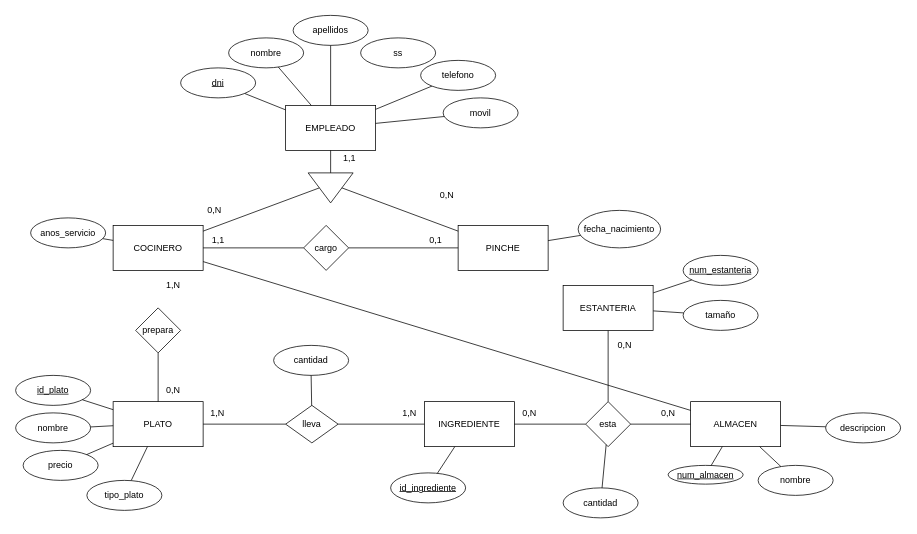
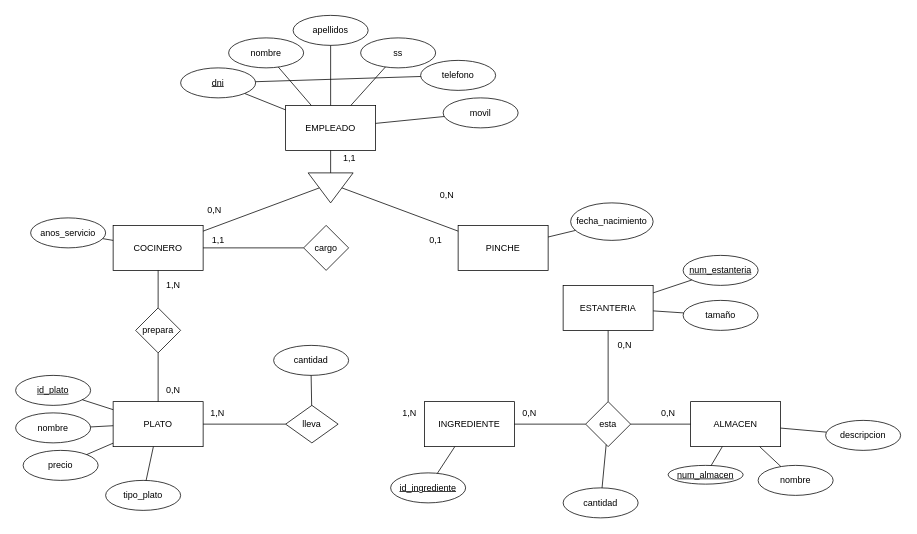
+ <mxCell id="17" value="" style="endArrow=none;html=1;rounded=0;" edge="1" parent="1" source="11" target="2"><mxGeometry relative="1" as="geometry"><mxPoint x="390" y="410" as="sourcePoint" /><mxPoint x="550" y="410" as="targetPoint" /></mxGeometry></mxCell>
- <mxCell id="18" value="" style="endArrow=none;html=1;rounded=0;" edge="1" parent="1" source="12" target="2"><mxGeometry relative="1" as="geometry"><mxPoint x="390" y="410" as="sourcePoint" /><mxPoint x="550" y="410" as="targetPoint" /></mxGeometry></mxCell>
+ <mxCell id="18" value="" style="endArrow=none;html=1;rounded=0;" edge="1" parent="1" source="12" target="10"><mxGeometry relative="1" as="geometry"><mxPoint x="390" y="410" as="sourcePoint" /><mxPoint x="550" y="410" as="targetPoint" /></mxGeometry></mxCell>
- <mxCell id="26" value="fecha_nacimiento" style="ellipse;whiteSpace=wrap;html=1;align=center;" vertex="1" parent="1"><mxGeometry x="770" y="280" width="110" height="50" as="geometry" /></mxCell>
+ <mxCell id="26" value="fecha_nacimiento" style="ellipse;whiteSpace=wrap;html=1;align=center;" vertex="1" parent="1"><mxGeometry x="760" y="270" width="110" height="50" as="geometry" /></mxCell>
- <mxCell id="39" value="" style="endArrow=none;html=1;rounded=0;" edge="1" parent="1" source="38" target="4"><mxGeometry relative="1" as="geometry"><mxPoint x="480" y="410" as="sourcePoint" /><mxPoint x="640" y="410" as="targetPoint" /></mxGeometry></mxCell>
- <mxCell id="44" value="" style="endArrow=none;html=1;rounded=0;" edge="1" parent="1" source="3" target="7"><mxGeometry relative="1" as="geometry"><mxPoint x="480" y="500" as="sourcePoint" /><mxPoint x="640" y="500" as="targetPoint" /></mxGeometry></mxCell>
+ <mxCell id="44" value="" style="endArrow=none;html=1;rounded=0;" edge="1" parent="1" source="3" target="37"><mxGeometry relative="1" as="geometry"><mxPoint x="480" y="500" as="sourcePoint" /><mxPoint x="640" y="500" as="targetPoint" /></mxGeometry></mxCell>
- <mxCell id="35" value="" style="endArrow=none;html=1;rounded=0;" edge="1" parent="1" source="34" target="6"><mxGeometry relative="1" as="geometry"><mxPoint x="430" y="380" as="sourcePoint" /><mxPoint x="590" y="380" as="targetPoint" /></mxGeometry></mxCell>
- <mxCell id="65" value="descripcion" style="ellipse;whiteSpace=wrap;html=1;align=center;" vertex="1" parent="1"><mxGeometry x="1100" y="550" width="100" height="40" as="geometry" /></mxCell>
+ <mxCell id="65" value="descripcion" style="ellipse;whiteSpace=wrap;html=1;align=center;" vertex="1" parent="1"><mxGeometry x="1100" y="560" width="100" height="40" as="geometry" /></mxCell>
- <mxCell id="52" value="tipo_plato" style="ellipse;whiteSpace=wrap;html=1;align=center;" vertex="1" parent="1"><mxGeometry x="115" y="640" width="100" height="40" as="geometry" /></mxCell>
+ <mxCell id="52" value="tipo_plato" style="ellipse;whiteSpace=wrap;html=1;align=center;" vertex="1" parent="1"><mxGeometry x="140" y="640" width="100" height="40" as="geometry" /></mxCell>
